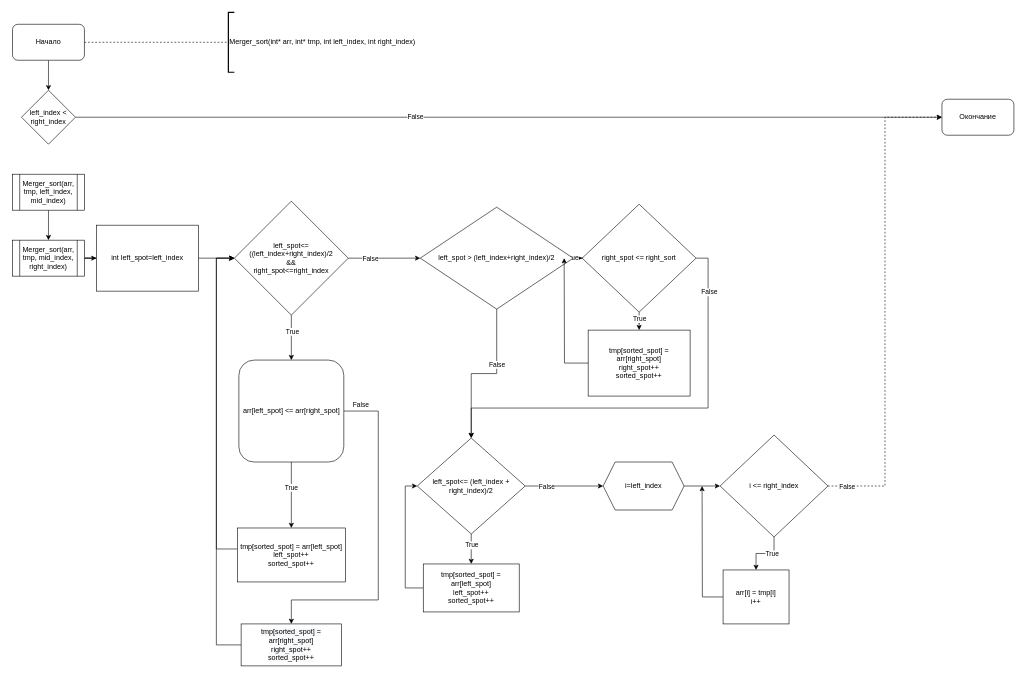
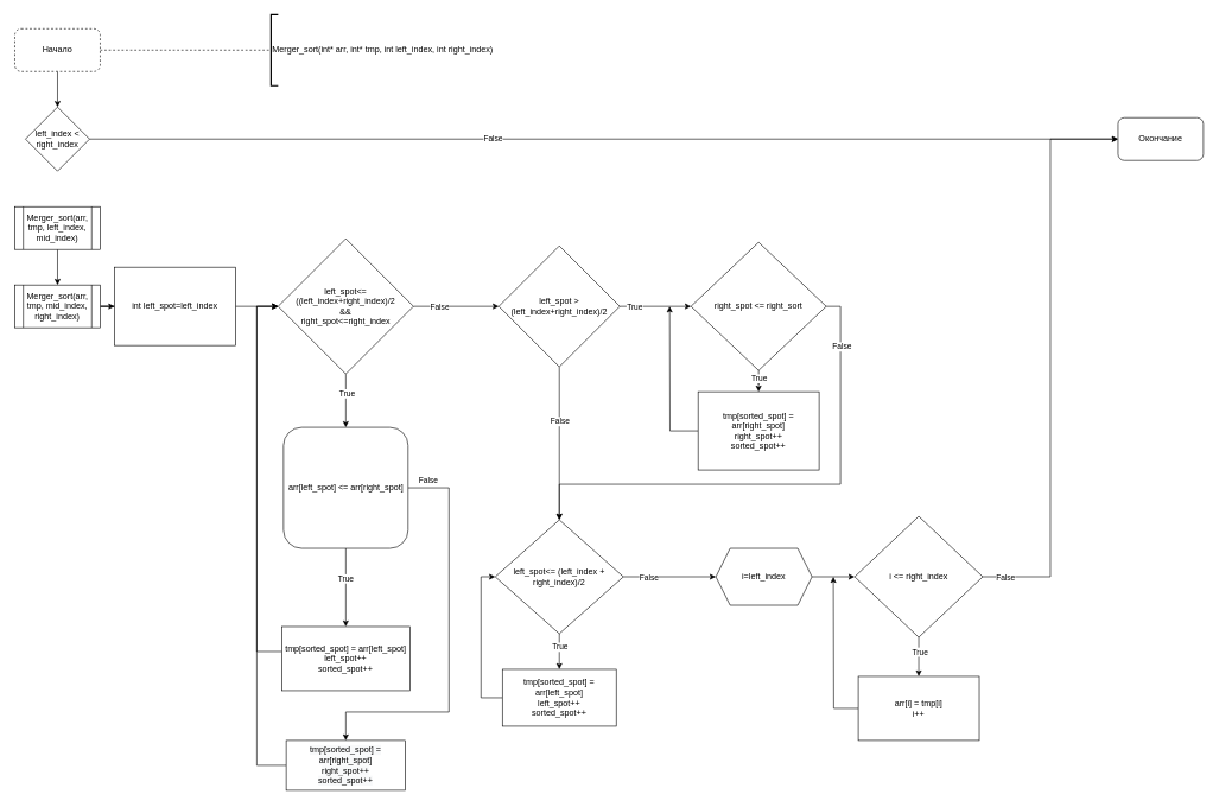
- <mxCell id="3" value="Начало" style="rounded=1;whiteSpace=wrap;html=1;" vertex="1" parent="1"><mxGeometry x="20" y="40" width="120" height="60" as="geometry" /></mxCell>
+ <mxCell id="3" value="Начало" style="rounded=1;whiteSpace=wrap;html=1;dashed=1;" vertex="1" parent="1"><mxGeometry x="20" y="40" width="120" height="60" as="geometry" /></mxCell>
- <mxCell id="29" value="left_spot &amp;gt; (left_index+right_index)/2" style="rhombus;whiteSpace=wrap;html=1;" vertex="1" parent="1"><mxGeometry x="700" y="345" width="255" height="170" as="geometry" /></mxCell>
+ <mxCell id="29" value="left_spot &amp;gt; (left_index+right_index)/2" style="rhombus;whiteSpace=wrap;html=1;" vertex="1" parent="1"><mxGeometry x="700" y="345" width="170" height="170" as="geometry" /></mxCell>
- <mxCell id="53" style="edgeStyle=orthogonalEdgeStyle;rounded=0;orthogonalLoop=1;jettySize=auto;html=1;entryX=0;entryY=0.5;entryDx=0;entryDy=0;dashed=1;" edge="1" parent="1" source="55" target="13"><mxGeometry relative="1" as="geometry"><mxPoint x="1490" y="190" as="targetPoint" /></mxGeometry></mxCell>
+ <mxCell id="53" style="edgeStyle=orthogonalEdgeStyle;rounded=0;orthogonalLoop=1;jettySize=auto;html=1;entryX=0;entryY=0.5;entryDx=0;entryDy=0;" edge="1" parent="1" source="55" target="13"><mxGeometry relative="1" as="geometry"><mxPoint x="1490" y="190" as="targetPoint" /></mxGeometry></mxCell>
- <mxCell id="57" value="arr[i] = tmp[i]&lt;br&gt;i++" style="rounded=0;whiteSpace=wrap;html=1;" vertex="1" parent="1"><mxGeometry x="1205" y="950" width="110" height="90" as="geometry" /></mxCell>
+ <mxCell id="57" value="arr[i] = tmp[i]&lt;br&gt;i++" style="rounded=0;whiteSpace=wrap;html=1;" vertex="1" parent="1"><mxGeometry x="1205" y="950" width="170" height="90" as="geometry" /></mxCell>
